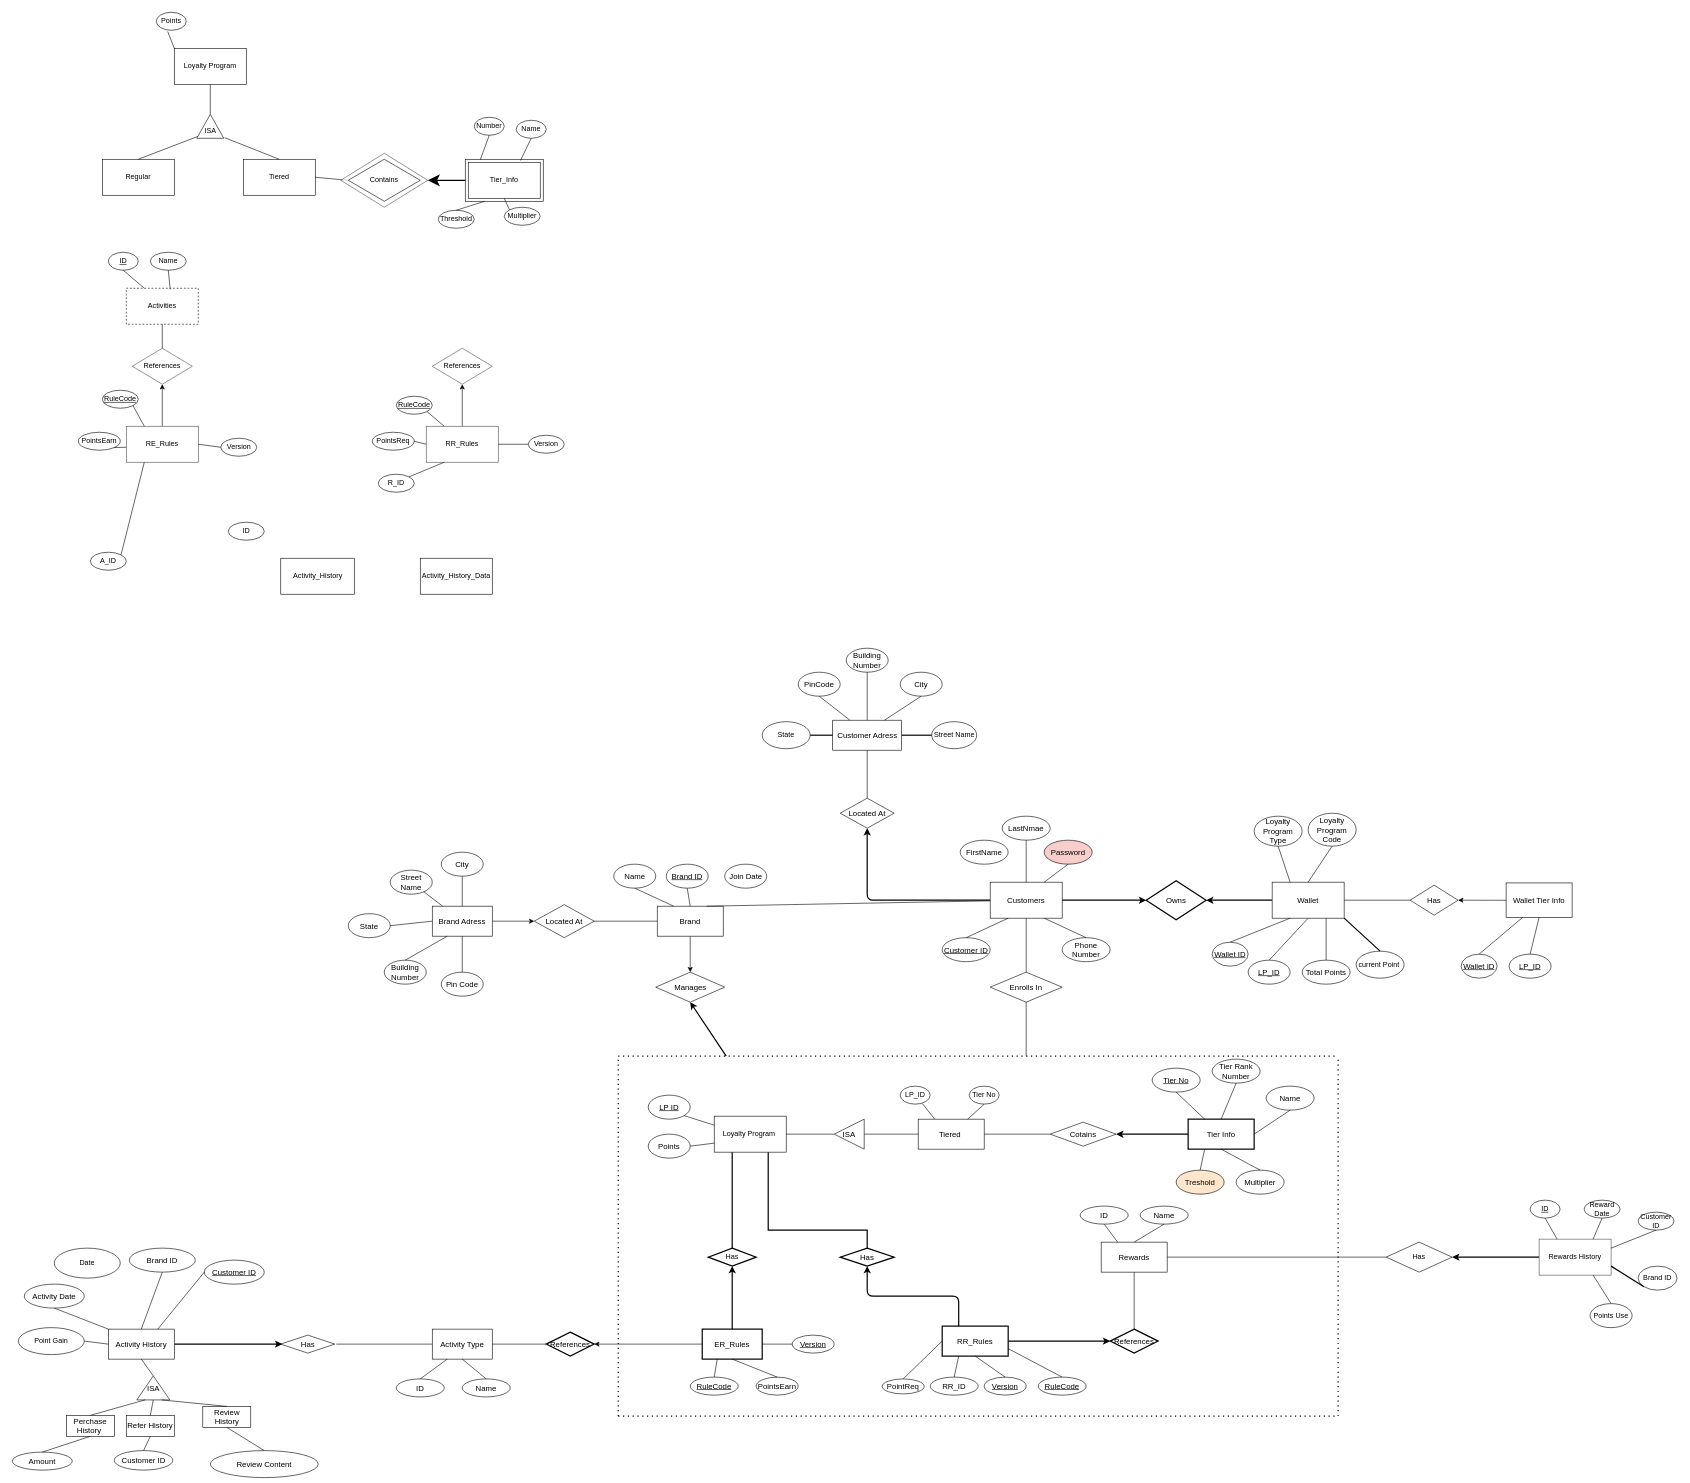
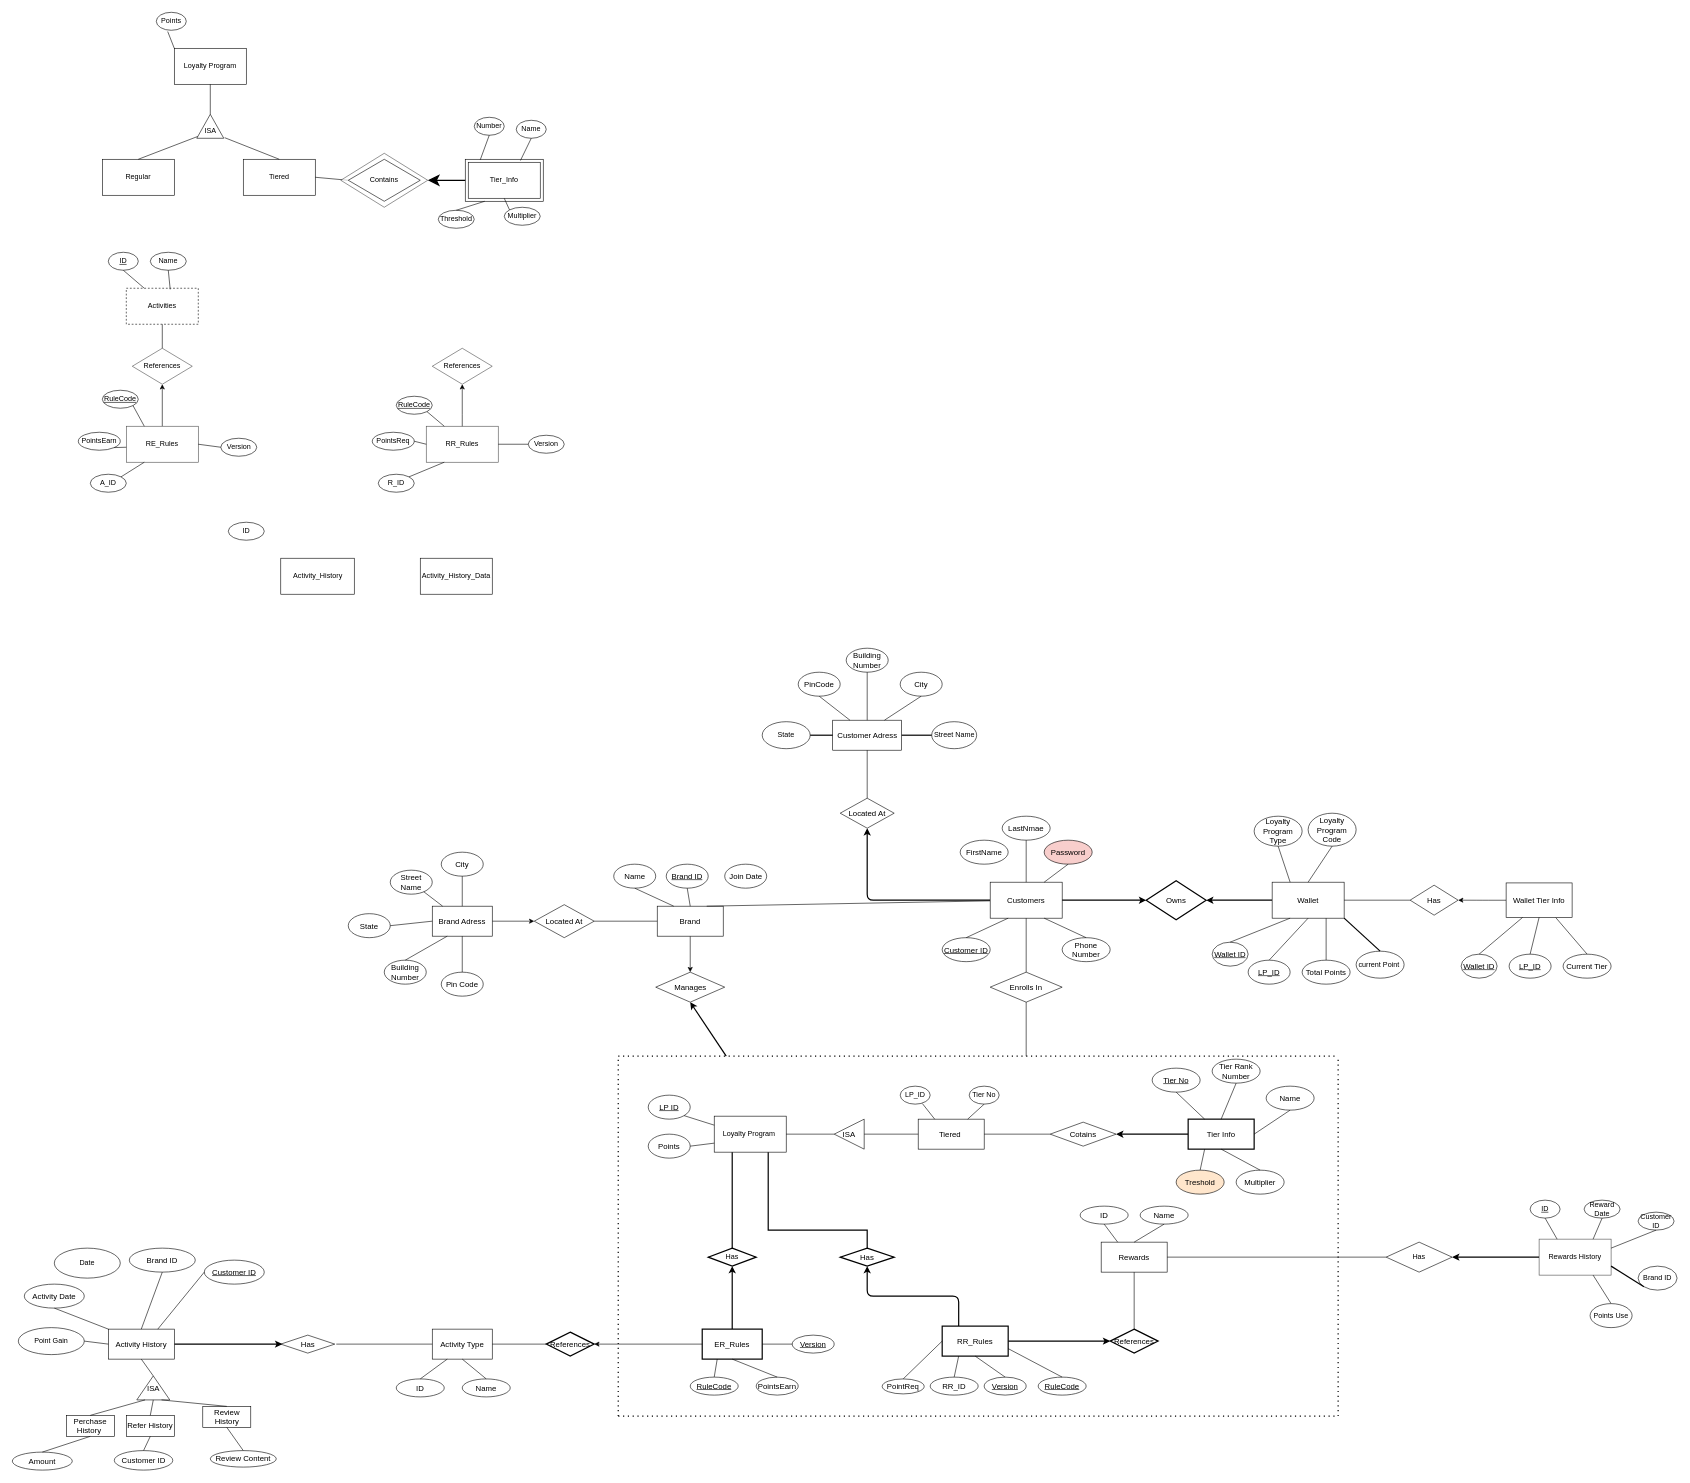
- <mxCell id="204" value="A_ID" style="ellipse;whiteSpace=wrap;html=1;hachureGap=4;pointerEvents=0;" vertex="1" parent="1"><mxGeometry x="150" y="920" width="60" height="30" as="geometry" /></mxCell>
+ <mxCell id="204" value="A_ID" style="ellipse;whiteSpace=wrap;html=1;hachureGap=4;pointerEvents=0;" vertex="1" parent="1"><mxGeometry x="150" y="790" width="60" height="30" as="geometry" /></mxCell>
+ <mxCell id="151" value="" style="endArrow=none;html=1;rounded=1;fontSize=13;strokeWidth=1;exitX=0.75;exitY=1;exitDx=0;exitDy=0;entryX=0.5;entryY=0;entryDx=0;entryDy=0;" parent="1" source="157" target="142" edge="1"><mxGeometry width="50" height="50" relative="1" as="geometry"><mxPoint x="2340" y="1440" as="sourcePoint" /><mxPoint x="2390" y="1390" as="targetPoint" /></mxGeometry></mxCell>
+ <mxCell id="142" value="Current Tier" style="ellipse;whiteSpace=wrap;html=1;fontSize=13;strokeWidth=1;" parent="1" vertex="1"><mxGeometry x="2605" y="1590" width="80" height="40" as="geometry" /></mxCell>
- <mxCell id="60" value="Review Content" style="ellipse;whiteSpace=wrap;html=1;fontSize=13;strokeWidth=1;" parent="1" vertex="1"><mxGeometry x="350" y="2417.5" width="180" height="45" as="geometry" /></mxCell>
+ <mxCell id="60" value="Review Content" style="ellipse;whiteSpace=wrap;html=1;fontSize=13;strokeWidth=1;" parent="1" vertex="1"><mxGeometry x="350" y="2417.5" width="110" height="27.5" as="geometry" /></mxCell>
